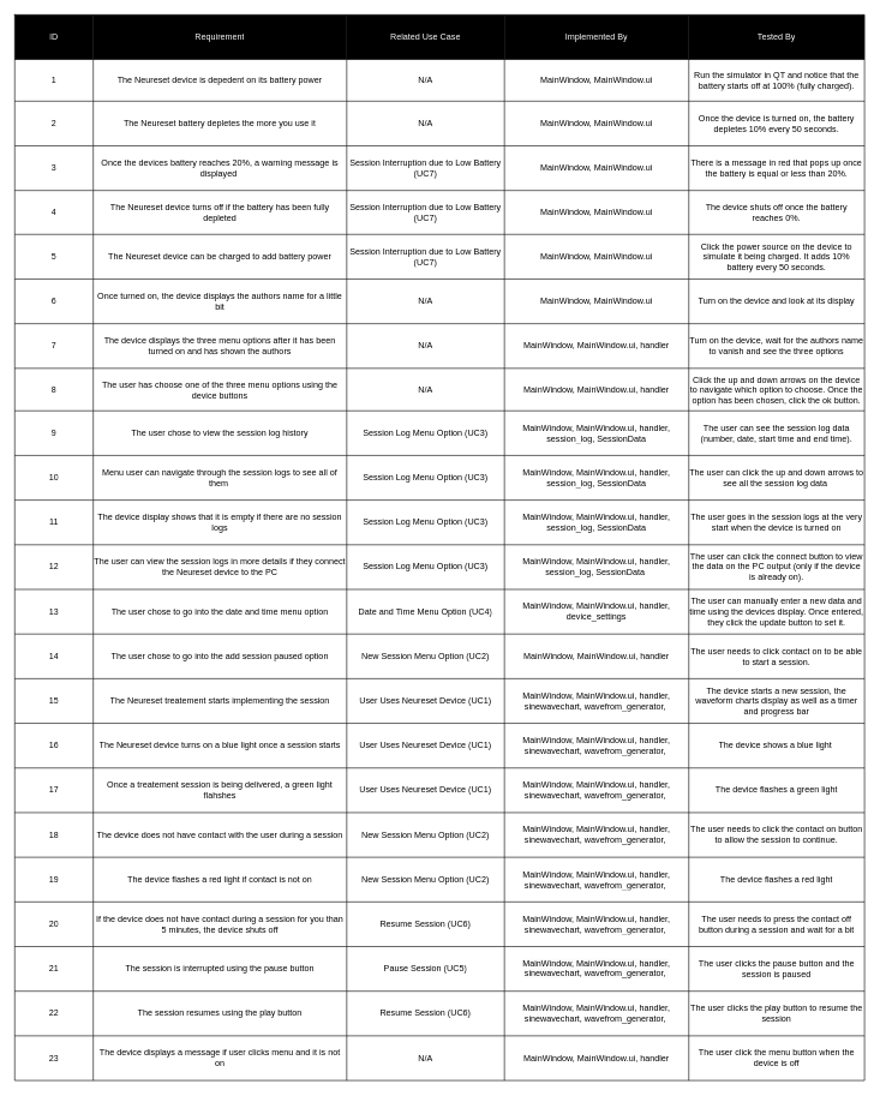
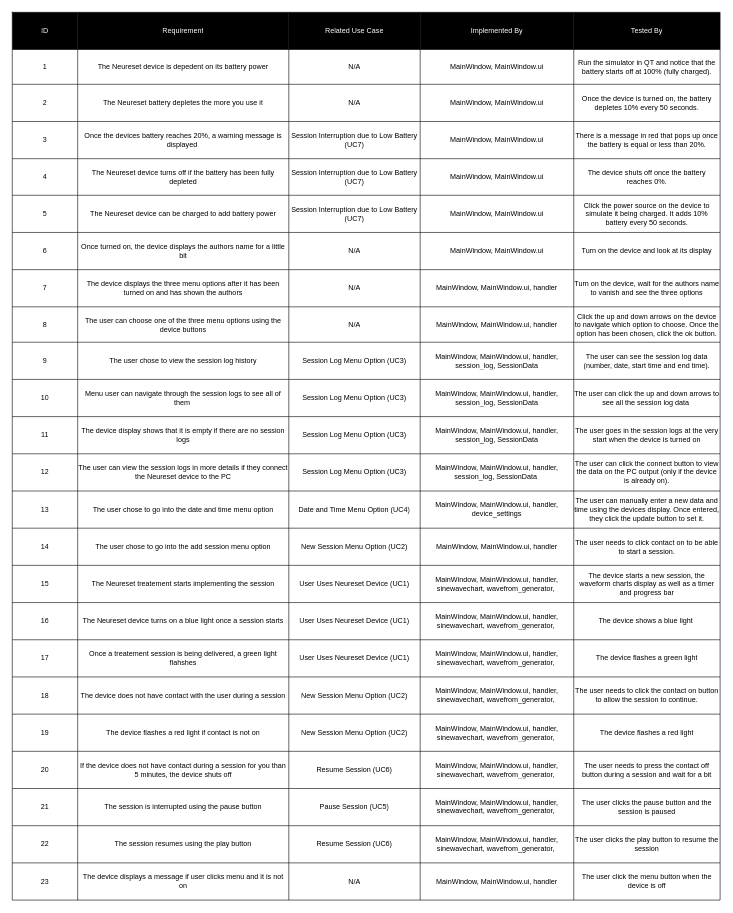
- <mxCell id="53" value="The user has choose one of the three menu options using the device buttons" style="shape=partialRectangle;html=1;whiteSpace=wrap;connectable=0;strokeColor=inherit;overflow=hidden;fillColor=none;top=0;left=0;bottom=0;right=0;pointerEvents=1;" parent="51" vertex="1"><mxGeometry x="109" width="352" height="59" as="geometry"><mxRectangle width="352" height="59" as="alternateBounds" /></mxGeometry></mxCell>
+ <mxCell id="53" value="The user can choose one of the three menu options using the device buttons" style="shape=partialRectangle;html=1;whiteSpace=wrap;connectable=0;strokeColor=inherit;overflow=hidden;fillColor=none;top=0;left=0;bottom=0;right=0;pointerEvents=1;" parent="51" vertex="1"><mxGeometry x="109" width="352" height="59" as="geometry"><mxRectangle width="352" height="59" as="alternateBounds" /></mxGeometry></mxCell>
- <mxCell id="89" value="The user chose to go into the add session paused option" style="shape=partialRectangle;html=1;whiteSpace=wrap;connectable=0;strokeColor=inherit;overflow=hidden;fillColor=none;top=0;left=0;bottom=0;right=0;pointerEvents=1;" parent="87" vertex="1"><mxGeometry x="109" width="352" height="62" as="geometry"><mxRectangle width="352" height="62" as="alternateBounds" /></mxGeometry></mxCell>
+ <mxCell id="89" value="The user chose to go into the add session menu option" style="shape=partialRectangle;html=1;whiteSpace=wrap;connectable=0;strokeColor=inherit;overflow=hidden;fillColor=none;top=0;left=0;bottom=0;right=0;pointerEvents=1;" parent="87" vertex="1"><mxGeometry x="109" width="352" height="62" as="geometry"><mxRectangle width="352" height="62" as="alternateBounds" /></mxGeometry></mxCell>
